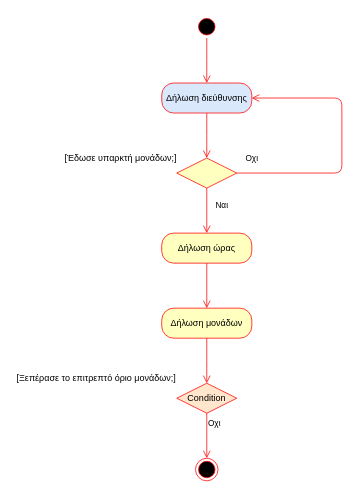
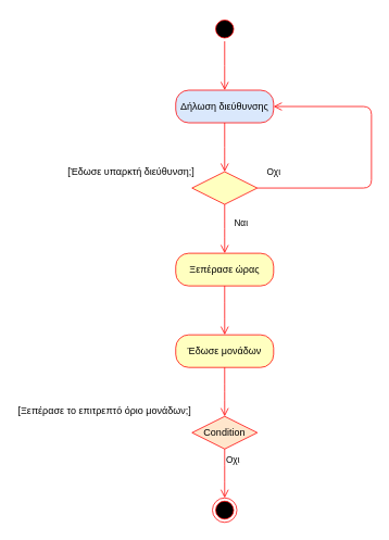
- <mxCell id="4" value="[Έδωσε υπαρκτή μονάδων;]" style="text;html=1;align=center;verticalAlign=middle;resizable=0;points=[];autosize=1;" vertex="1" parent="1"><mxGeometry x="75" y="200" width="170" height="20" as="geometry" /></mxCell>
+ <mxCell id="4" value="[Έδωσε υπαρκτή διεύθυνση;]" style="text;html=1;align=center;verticalAlign=middle;resizable=0;points=[];autosize=1;" vertex="1" parent="1"><mxGeometry x="75" y="200" width="170" height="20" as="geometry" /></mxCell>
- <mxCell id="12" value="Δήλωση ώρας" style="rounded=1;whiteSpace=wrap;html=1;arcSize=40;fontColor=#000000;fillColor=#ffffc0;strokeColor=#ff0000;" vertex="1" parent="1"><mxGeometry x="215" y="310" width="120" height="40" as="geometry" /></mxCell>
+ <mxCell id="12" value="Ξεπέρασε ώρας" style="rounded=1;whiteSpace=wrap;html=1;arcSize=40;fontColor=#000000;fillColor=#ffffc0;strokeColor=#ff0000;" vertex="1" parent="1"><mxGeometry x="215" y="310" width="120" height="40" as="geometry" /></mxCell>
- <mxCell id="14" value="Δήλωση μονάδων" style="rounded=1;whiteSpace=wrap;html=1;arcSize=40;fontColor=#000000;fillColor=#ffffc0;strokeColor=#ff0000;" vertex="1" parent="1"><mxGeometry x="215" y="410" width="120" height="40" as="geometry" /></mxCell>
+ <mxCell id="14" value="Έδωσε μονάδων" style="rounded=1;whiteSpace=wrap;html=1;arcSize=40;fontColor=#000000;fillColor=#ffffc0;strokeColor=#ff0000;" vertex="1" parent="1"><mxGeometry x="215" y="410" width="120" height="40" as="geometry" /></mxCell>
